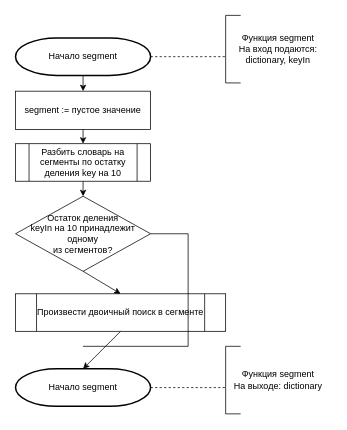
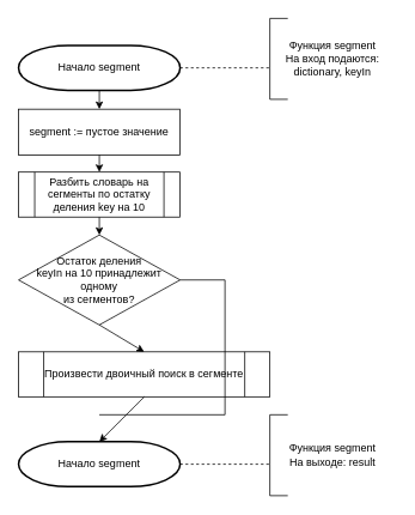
- <mxCell id="25" value="Функция segment&lt;br&gt;На выходе: dictionary" style="text;html=1;strokeColor=none;fillColor=none;align=center;verticalAlign=middle;whiteSpace=wrap;rounded=0;" vertex="1" parent="1"><mxGeometry x="300" y="461" width="140" height="90" as="geometry" /></mxCell>
+ <mxCell id="25" value="Функция segment&lt;br&gt;На выходе: result" style="text;html=1;strokeColor=none;fillColor=none;align=center;verticalAlign=middle;whiteSpace=wrap;rounded=0;" vertex="1" parent="1"><mxGeometry x="300" y="461" width="140" height="90" as="geometry" /></mxCell>
